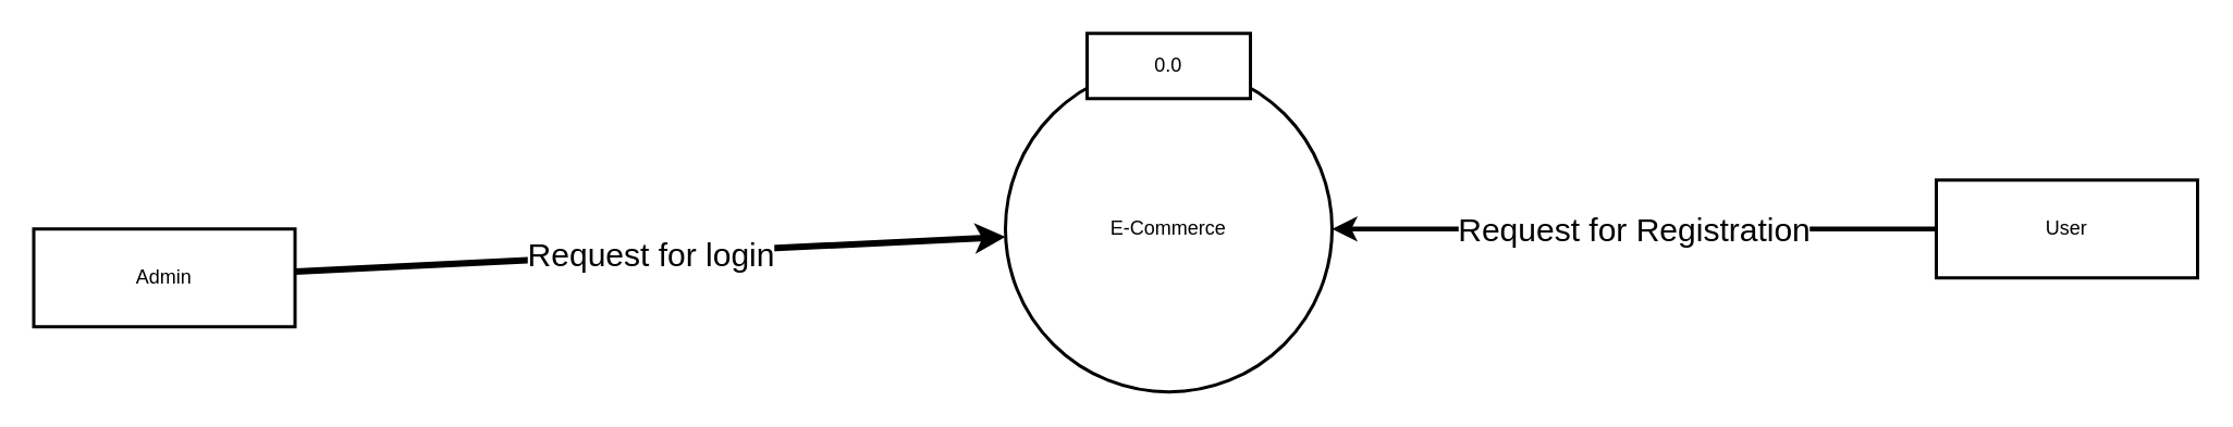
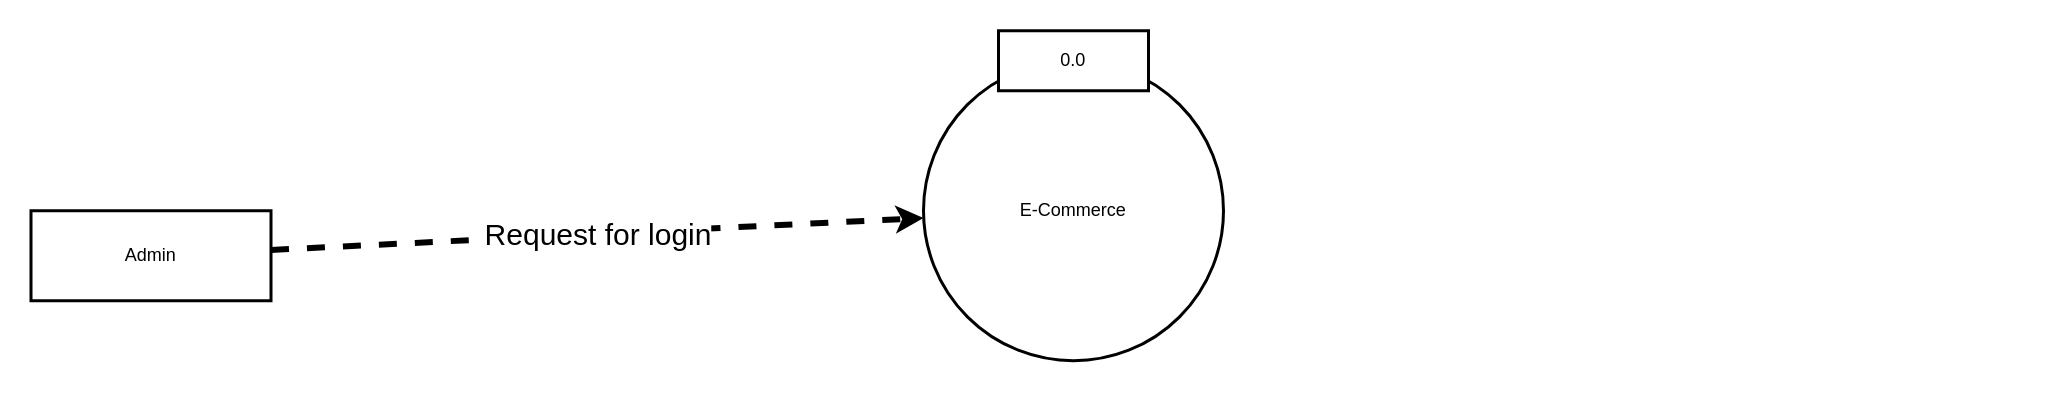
- <mxCell id="7" value="&lt;font style=&quot;font-size: 20px;&quot;&gt;Request for Registration&lt;/font&gt;" style="endArrow=classic;html=1;strokeWidth=3;" parent="1" source="3" target="4" edge="1"><mxGeometry as="geometry" /></mxCell>
- <mxCell id="3" value="User" style="shape=rectangle;whiteSpace=wrap;html=1;strokeWidth=2;" parent="1" vertex="1"><mxGeometry x="1185" y="110" width="160" height="60" as="geometry" /></mxCell>
- <mxCell id="6" value="&lt;font style=&quot;font-size: 20px;&quot;&gt;Request for login&lt;/font&gt;" style="endArrow=classic;html=1;strokeWidth=4;" parent="1" source="2" target="4" edge="1"><mxGeometry as="geometry" /></mxCell>
+ <mxCell id="6" value="&lt;font style=&quot;font-size: 20px;&quot;&gt;Request for login&lt;/font&gt;" style="endArrow=classic;html=1;strokeWidth=4;dashed=1;" parent="1" source="2" target="4" edge="1"><mxGeometry as="geometry" /></mxCell>
